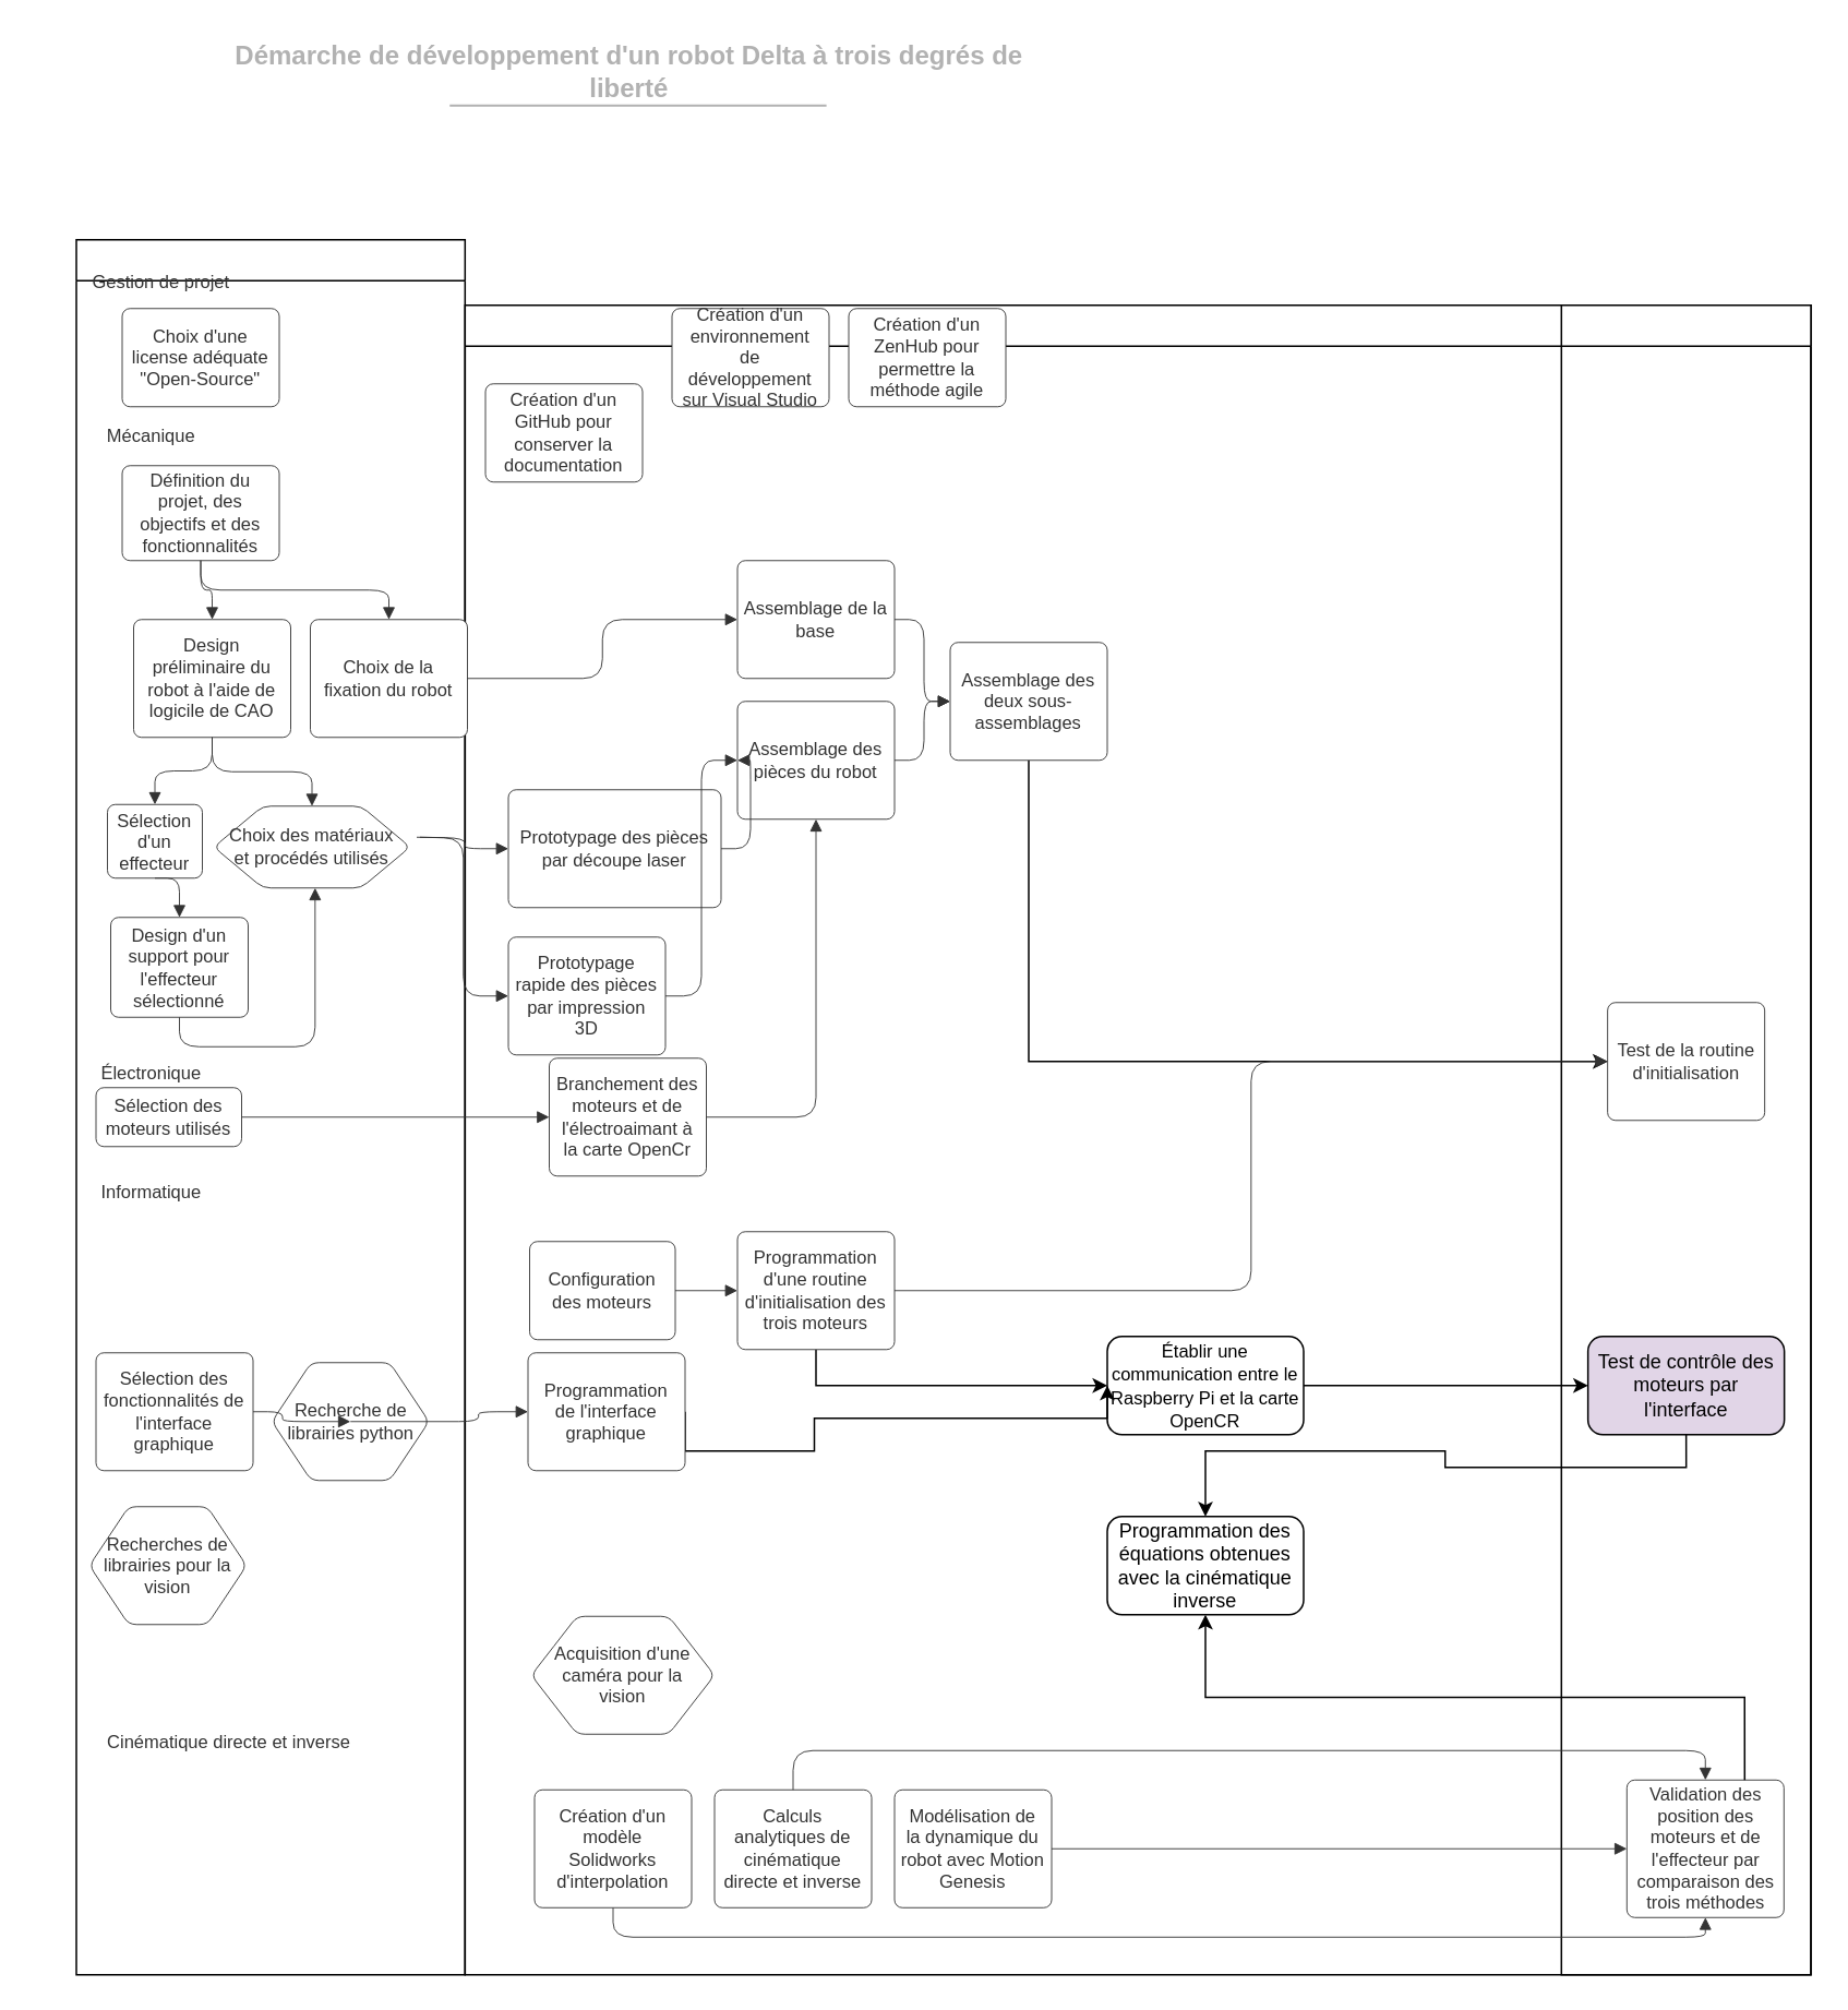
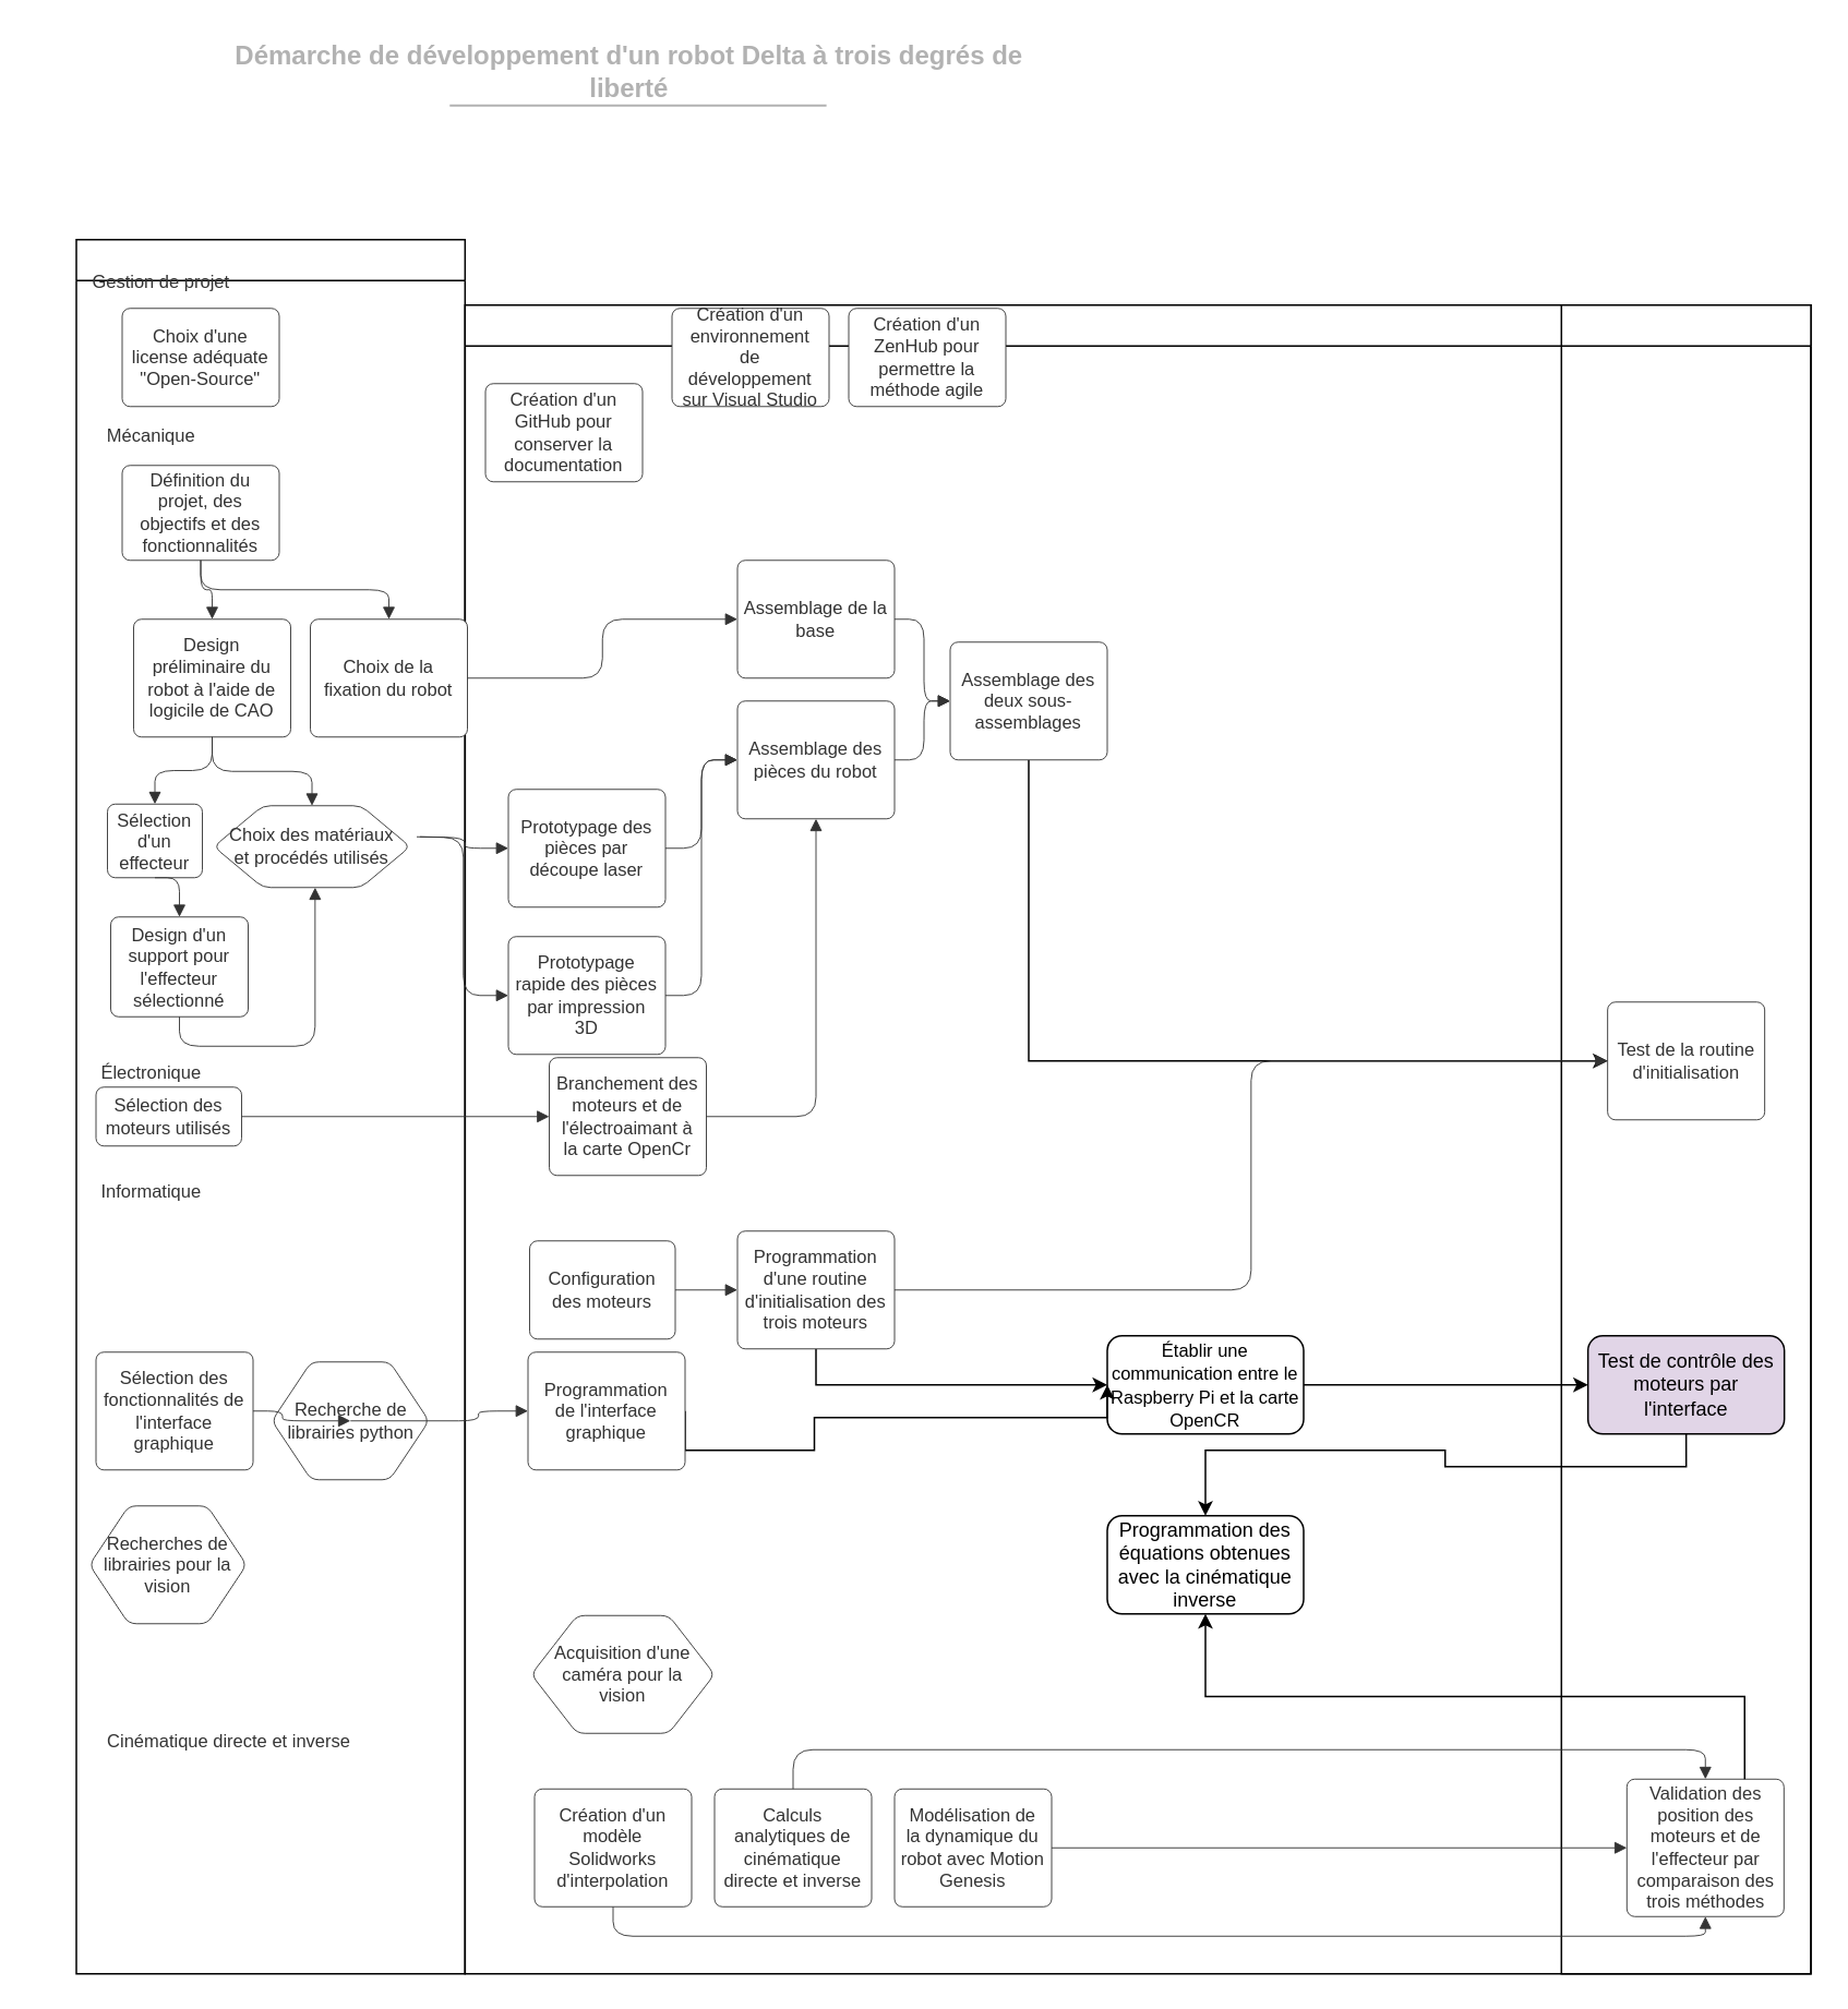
- <mxCell id="9" value="Prototypage des pièces par découpe laser" style="html=1;whiteSpace=wrap;;fontSize=11;fontColor=#333333;align=center;spacing=5;strokeColor=#333333;strokeOpacity=100;fillOpacity=100;rounded=1;absoluteArcSize=1;arcSize=9.6;fillColor=#ffffff;strokeWidth=0.6;" vertex="1" parent="7"><mxGeometry x="26.459" y="296" width="130" height="72" as="geometry" /></mxCell>
+ <mxCell id="9" value="Prototypage des pièces par découpe laser" style="html=1;whiteSpace=wrap;;fontSize=11;fontColor=#333333;align=center;spacing=5;strokeColor=#333333;strokeOpacity=100;fillOpacity=100;rounded=1;absoluteArcSize=1;arcSize=9.6;fillColor=#ffffff;strokeWidth=0.6;" vertex="1" parent="7"><mxGeometry x="26.459" y="296" width="96" height="72" as="geometry" /></mxCell>
